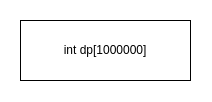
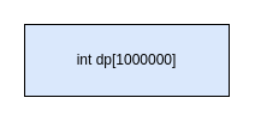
- <mxCell id="2" value="int dp[1000000]" style="rounded=0;whiteSpace=wrap;html=1;" vertex="1" parent="1"><mxGeometry x="20" y="20" width="170" height="60" as="geometry" /></mxCell>
+ <mxCell id="2" value="int dp[1000000]" style="rounded=0;whiteSpace=wrap;html=1;fillColor=#dae8fc;" vertex="1" parent="1"><mxGeometry x="20" y="20" width="170" height="60" as="geometry" /></mxCell>
